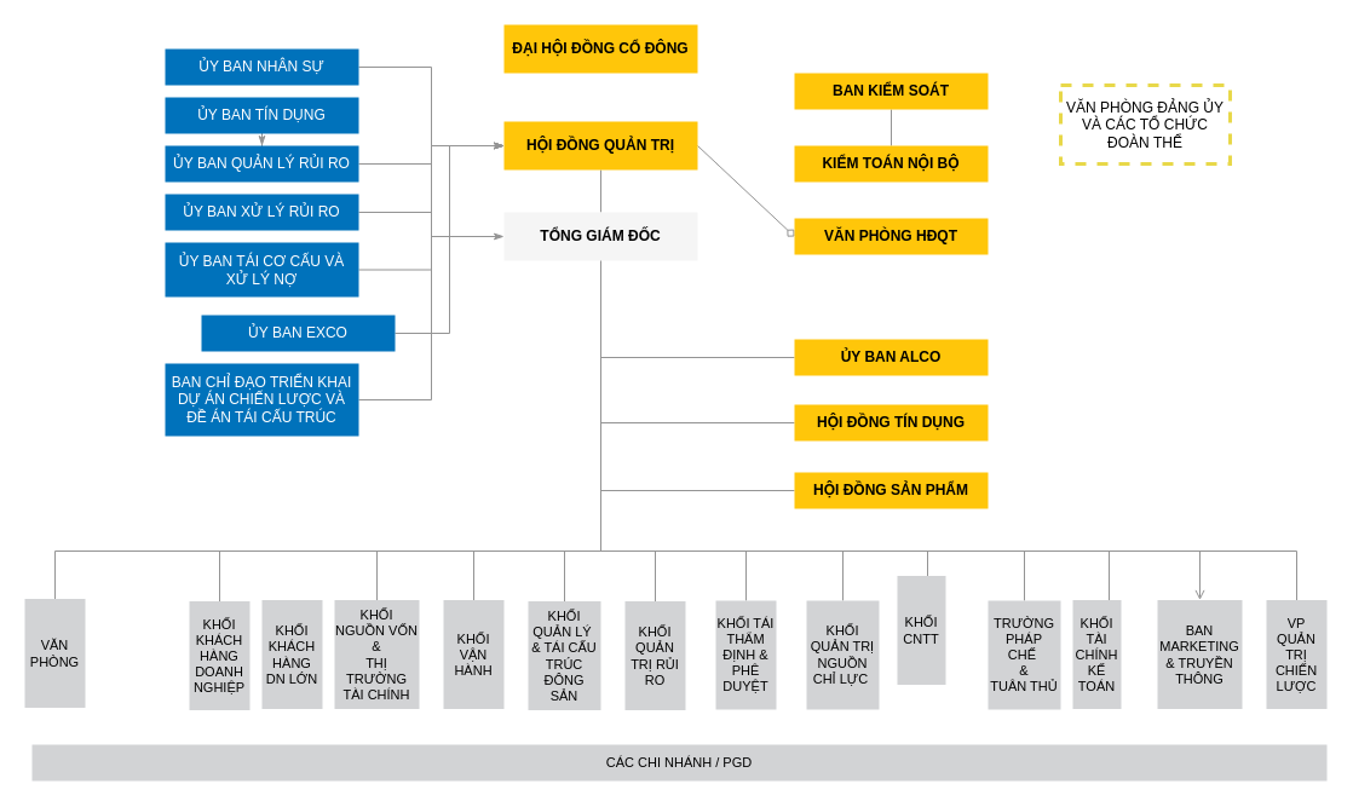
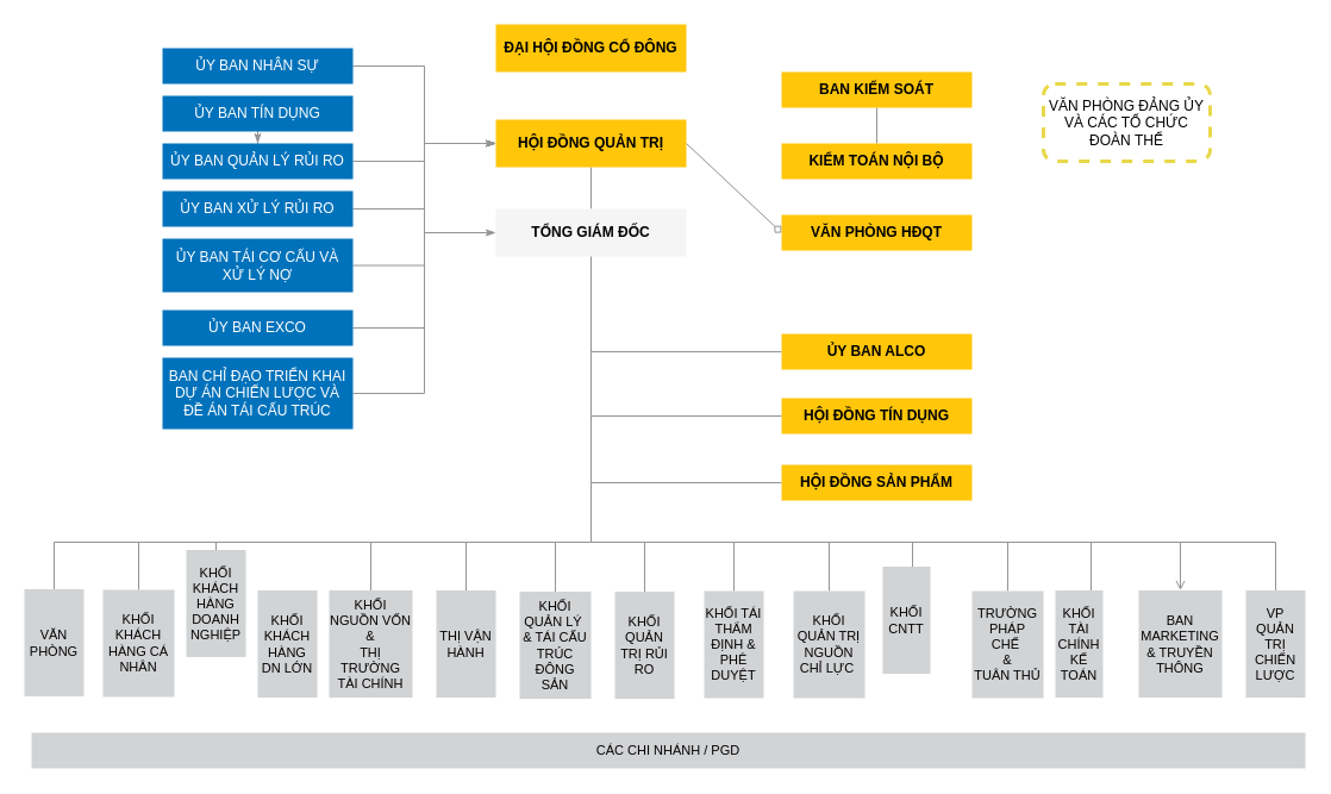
- <mxCell id="28" value="VĂN PHÒNG ĐẢNG ỦY VÀ CÁC TỔ CHỨC ĐOÀN THỂ" style="rounded=0;whiteSpace=wrap;html=1;dashed=1;strokeColor=#E8D84A;strokeWidth=3;" vertex="1" parent="1"><mxGeometry x="876" y="70" width="140" height="65" as="geometry" /></mxCell>
+ <mxCell id="28" value="VĂN PHÒNG ĐẢNG ỦY VÀ CÁC TỔ CHỨC ĐOÀN THỂ" style="whiteSpace=wrap;html=1;dashed=1;strokeColor=#E8D84A;strokeWidth=3;rounded=1;" vertex="1" parent="1"><mxGeometry x="876" y="70" width="140" height="65" as="geometry" /></mxCell>
- <mxCell id="45" value="ỦY BAN EXCO" style="rounded=0;whiteSpace=wrap;html=1;fillColor=#0072BB;strokeColor=none;fontColor=#FFFFFF;" vertex="1" parent="1"><mxGeometry x="166" y="260" width="160" height="30" as="geometry" /></mxCell>
+ <mxCell id="45" value="ỦY BAN EXCO" style="rounded=0;whiteSpace=wrap;html=1;fillColor=#0072BB;strokeColor=none;fontColor=#FFFFFF;" vertex="1" parent="1"><mxGeometry x="136" y="260" width="160" height="30" as="geometry" /></mxCell>
+ <mxCell id="10" style="edgeStyle=orthogonalEdgeStyle;rounded=0;orthogonalLoop=1;jettySize=auto;html=1;entryX=0.5;entryY=0;entryDx=0;entryDy=0;endArrow=none;endFill=0;strokeColor=#949494;fontSize=11;fontColor=#FFFFFF;" edge="1" parent="1" source="23" target="38"><mxGeometry relative="1" as="geometry"><Array as="points"><mxPoint x="496" y="455" /><mxPoint x="116" y="455" /></Array></mxGeometry></mxCell>
+ <mxCell id="38" value="KHỐI KHÁCH HÀNG CÁ NHÂN" style="rounded=0;whiteSpace=wrap;html=1;dashed=1;strokeColor=none;strokeWidth=3;fillColor=#D2D3D5;fontSize=11;" vertex="1" parent="1"><mxGeometry x="86" y="495" width="60" height="90" as="geometry" /></mxCell>
- <mxCell id="48" value="KHỐI KHÁCH HÀNG DOANH NGHIỆP" style="rounded=0;whiteSpace=wrap;html=1;dashed=1;strokeColor=none;strokeWidth=3;fillColor=#D2D3D5;fontSize=11;" vertex="1" parent="1"><mxGeometry x="156" y="496.5" width="50" height="90" as="geometry" /></mxCell>
+ <mxCell id="48" value="KHỐI KHÁCH HÀNG DOANH NGHIỆP" style="rounded=0;whiteSpace=wrap;html=1;dashed=1;strokeColor=none;strokeWidth=3;fillColor=#D2D3D5;fontSize=11;" vertex="1" parent="1"><mxGeometry x="156" y="461.5" width="50" height="90" as="geometry" /></mxCell>
- <mxCell id="50" value="KHỐI VẬN HÀNH" style="rounded=0;whiteSpace=wrap;html=1;dashed=1;strokeColor=none;strokeWidth=3;fillColor=#D2D3D5;fontSize=11;" vertex="1" parent="1"><mxGeometry x="366" y="495.5" width="50" height="90" as="geometry" /></mxCell>
+ <mxCell id="50" value="THỊ VẬN HÀNH" style="rounded=0;whiteSpace=wrap;html=1;dashed=1;strokeColor=none;strokeWidth=3;fillColor=#D2D3D5;fontSize=11;" vertex="1" parent="1"><mxGeometry x="366" y="495.5" width="50" height="90" as="geometry" /></mxCell>
